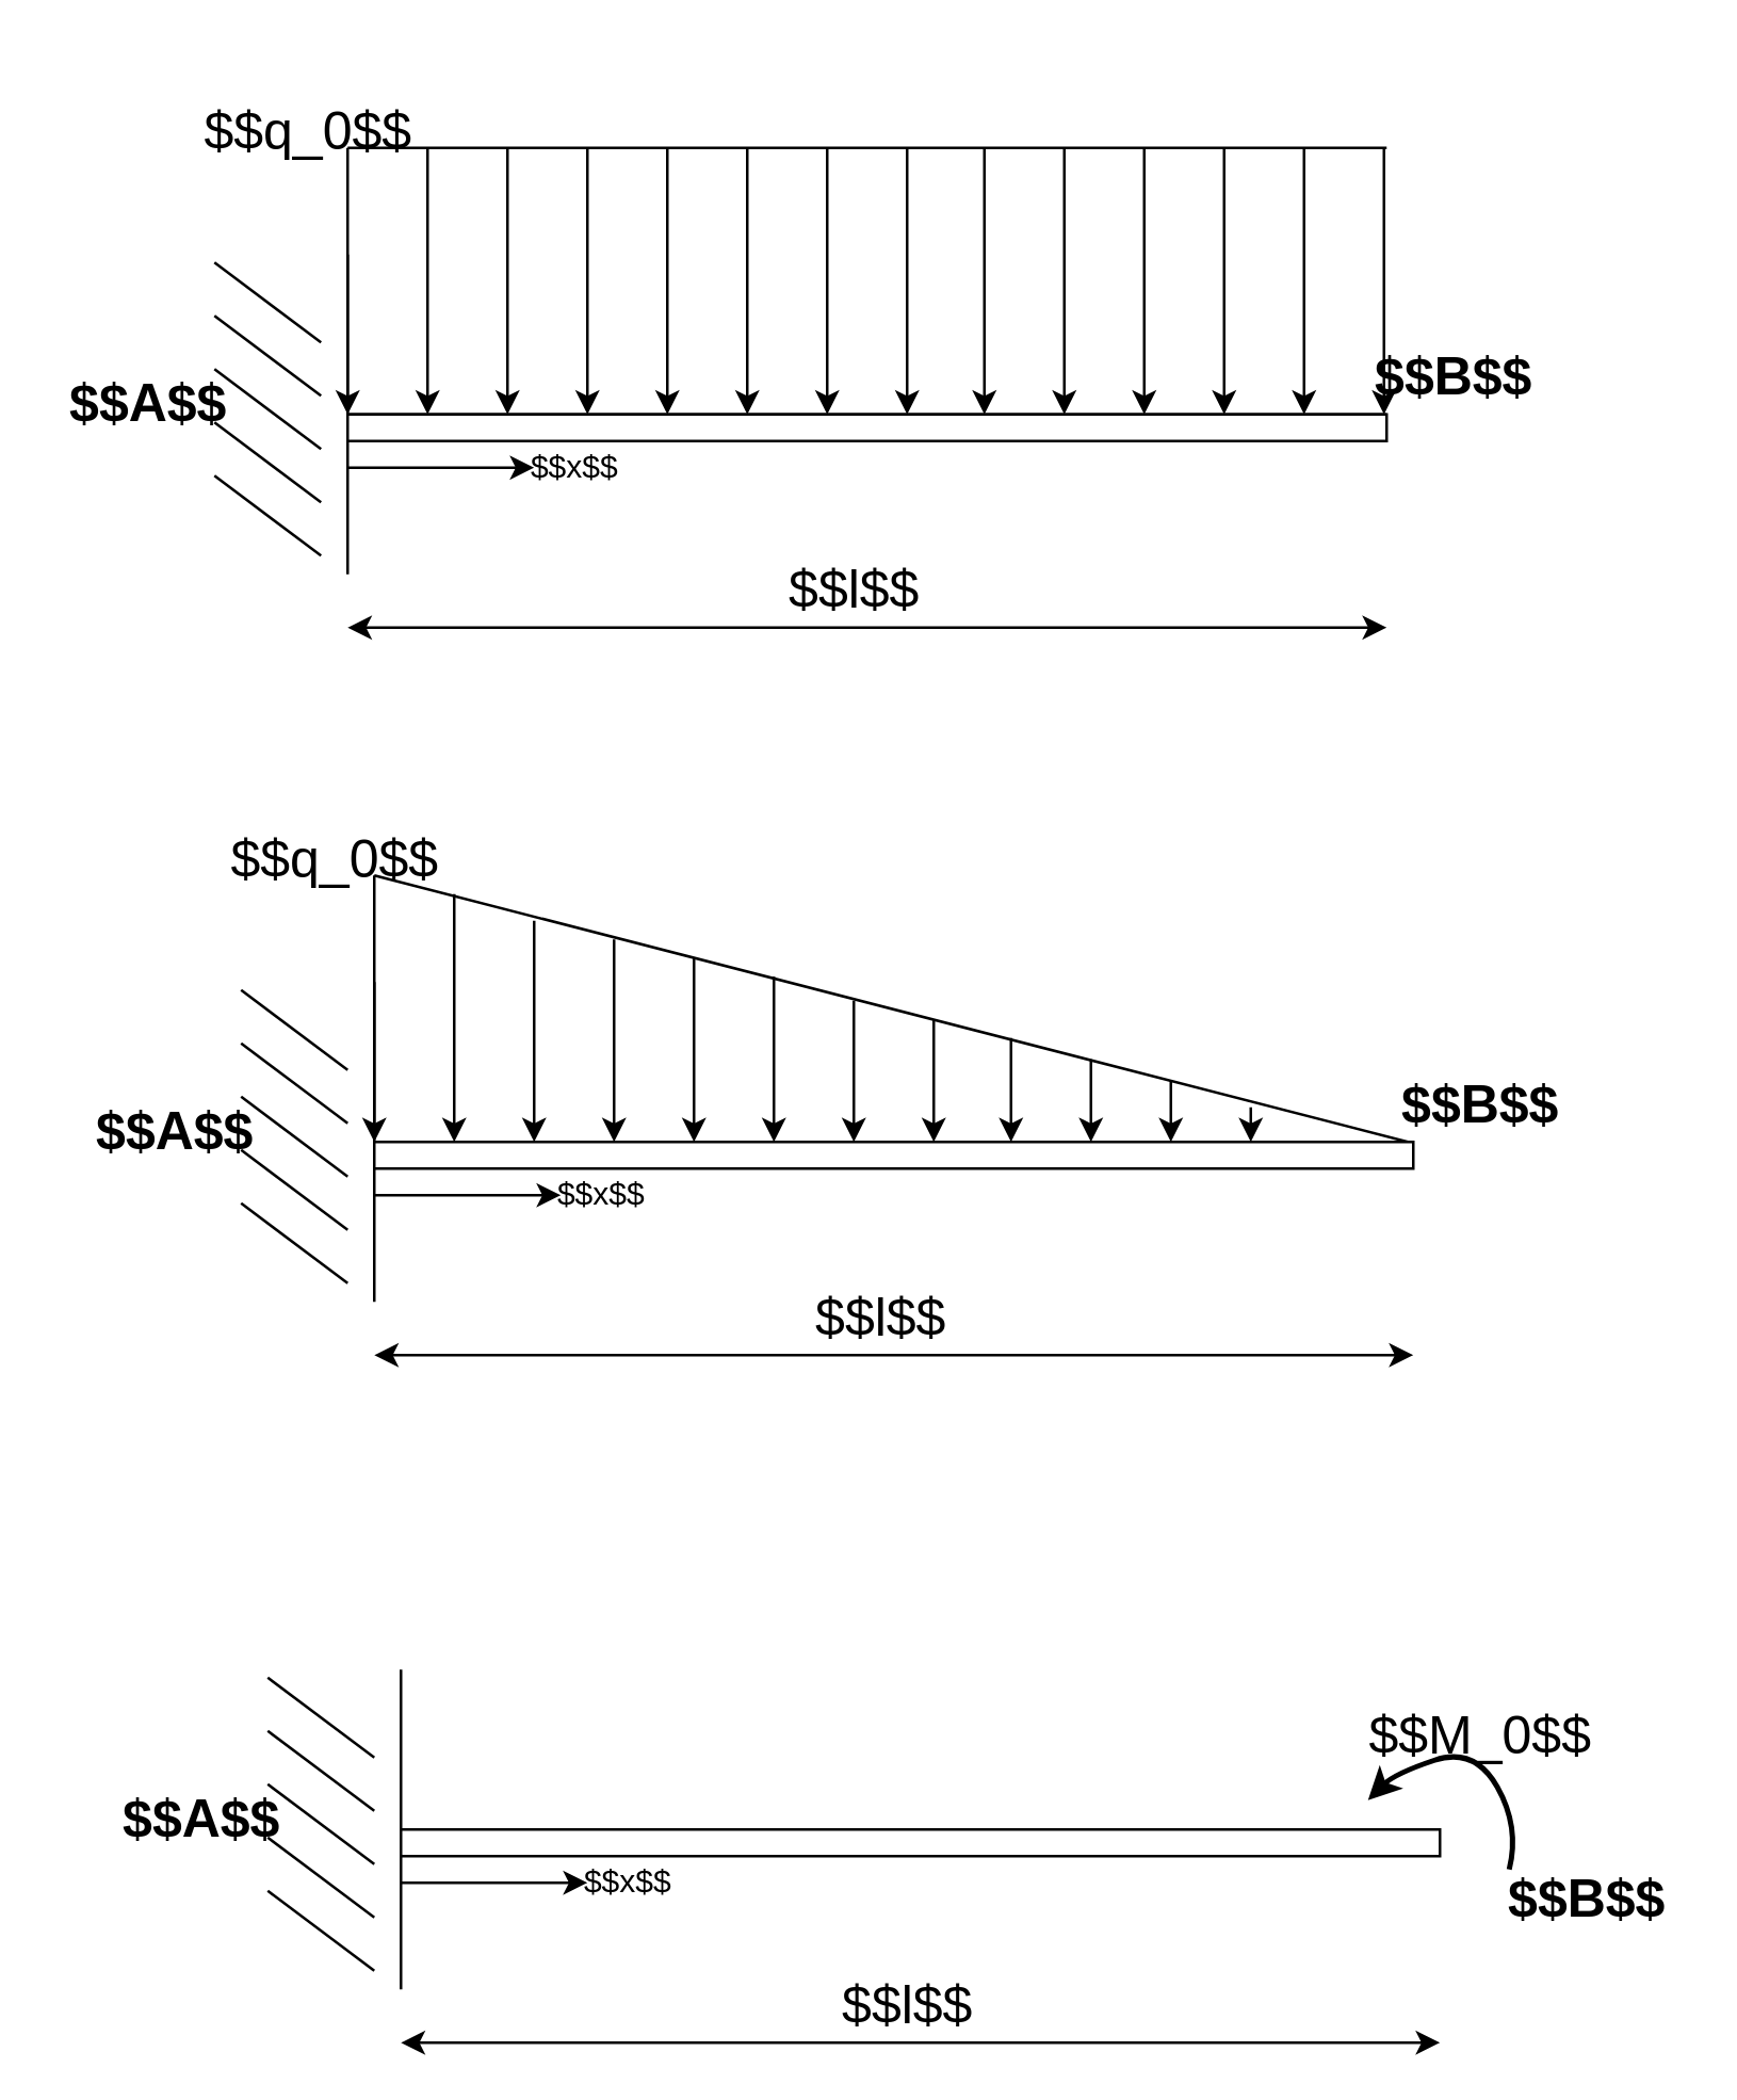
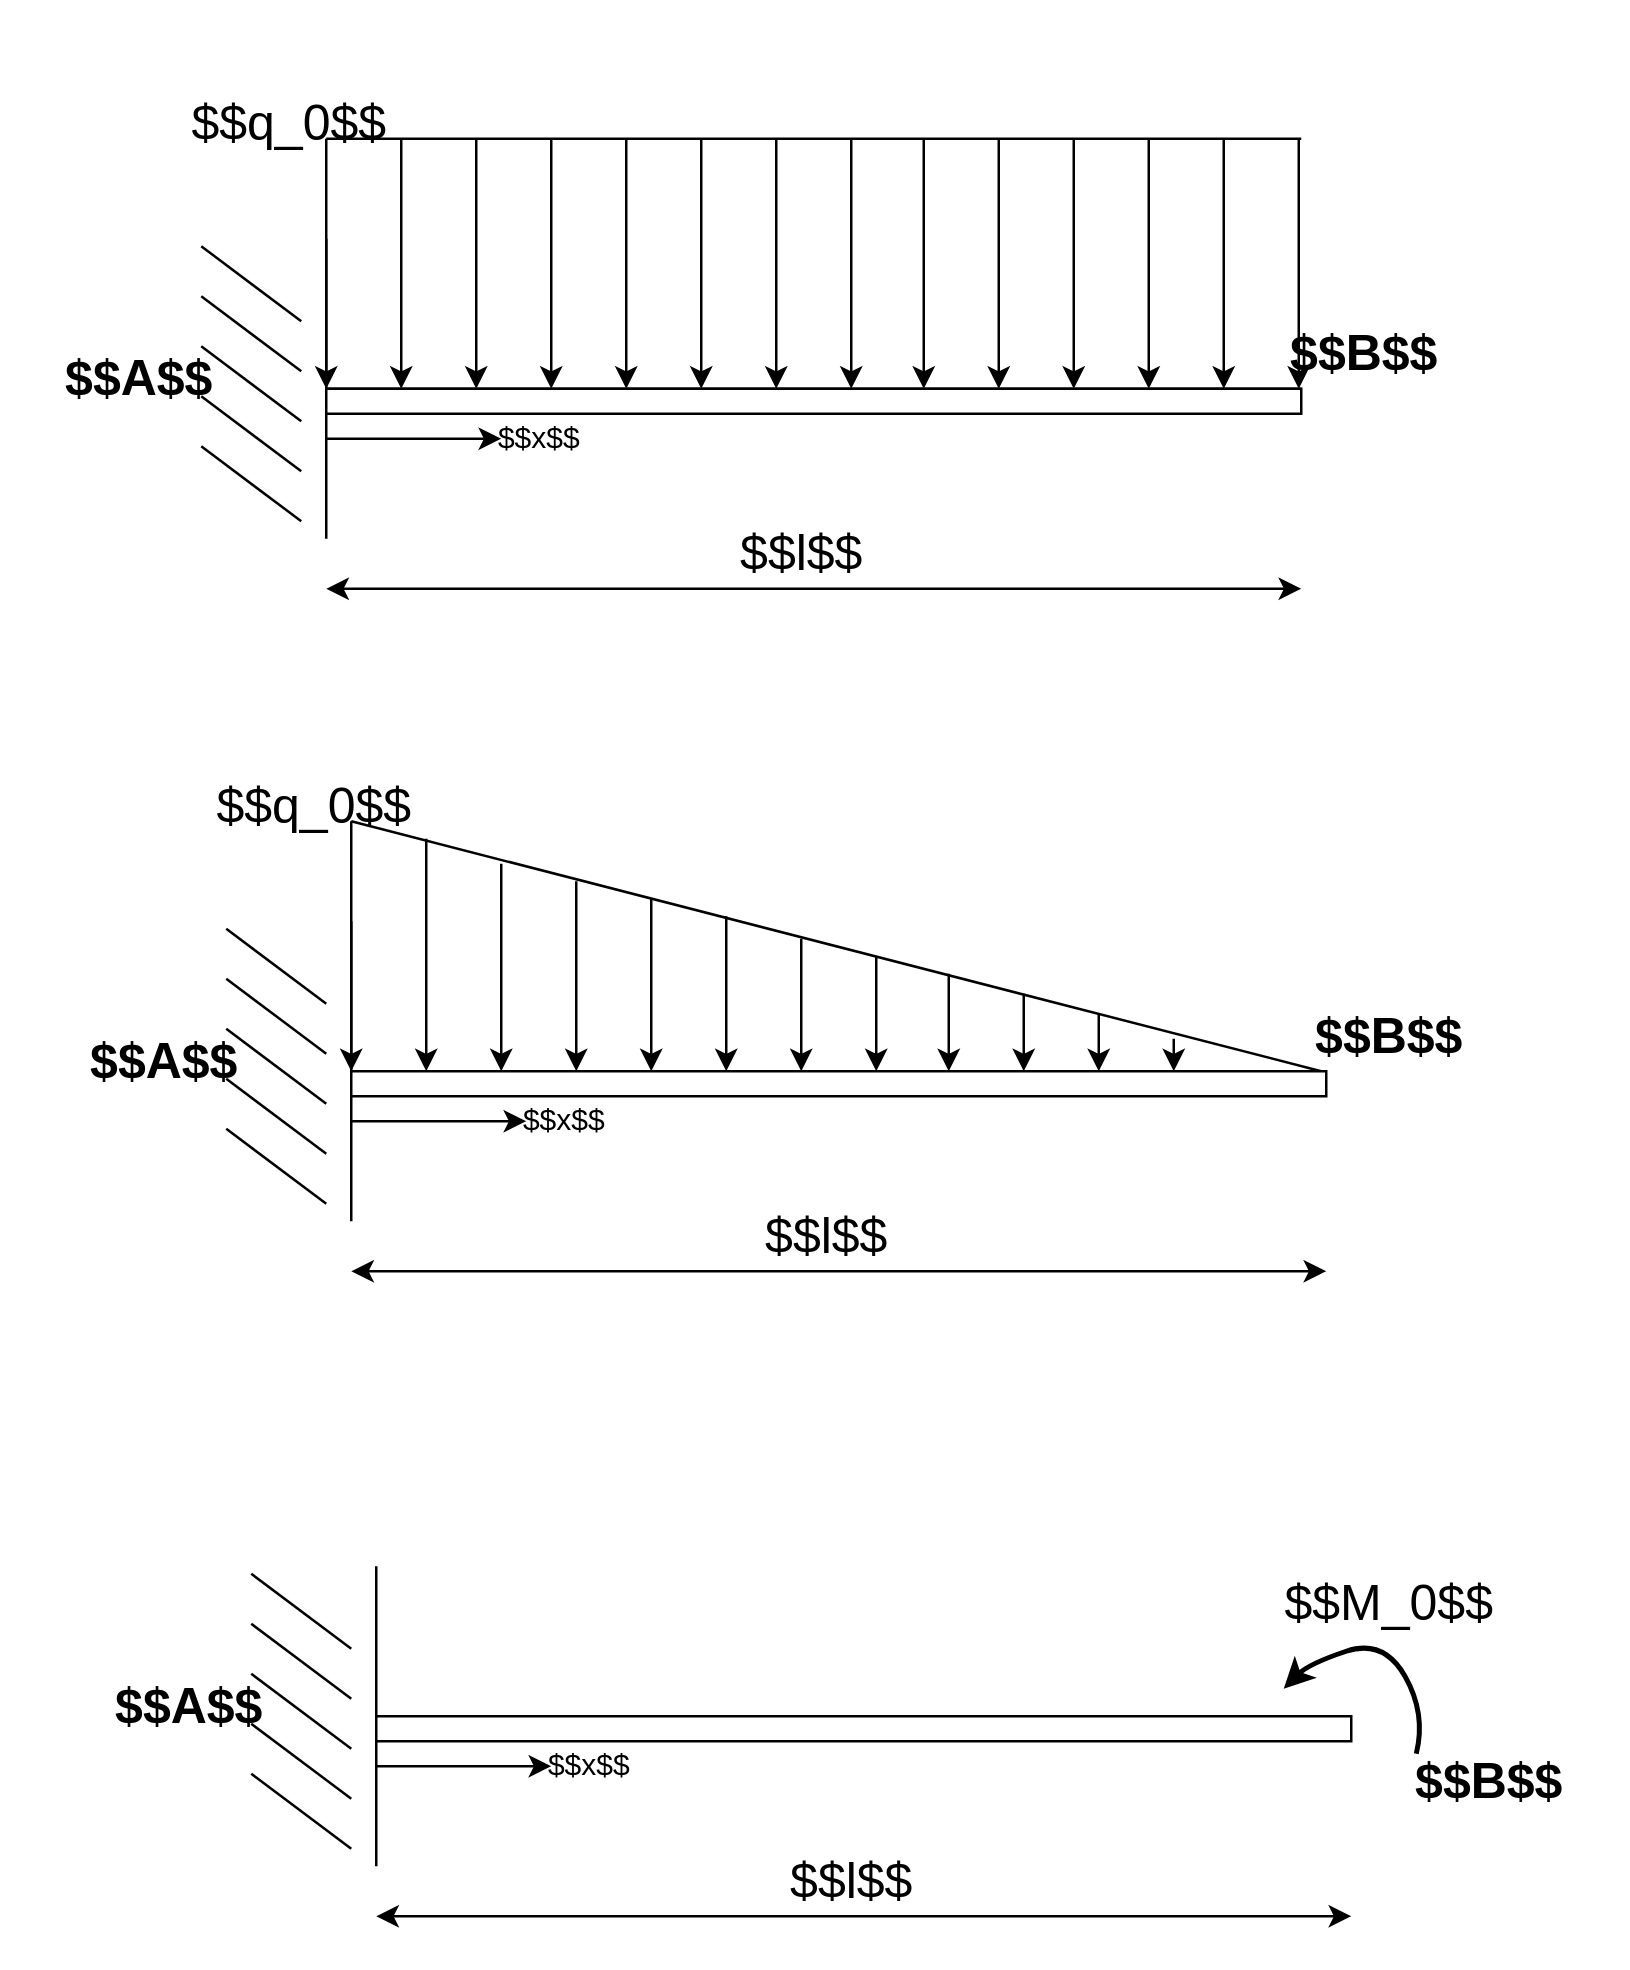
- <mxCell id="77" value="$$M_0$$" style="text;html=1;align=center;verticalAlign=middle;resizable=0;points=[];autosize=1;strokeColor=none;fillColor=none;fontSize=20;fontColor=#000000;" vertex="1" parent="1"><mxGeometry x="505" y="635" width="100" height="30" as="geometry" /></mxCell>
+ <mxCell id="77" value="$$M_0$$" style="text;html=1;align=center;verticalAlign=middle;resizable=0;points=[];autosize=1;strokeColor=none;fillColor=none;fontSize=20;fontColor=#000000;" vertex="1" parent="1"><mxGeometry x="505" y="625" width="100" height="30" as="geometry" /></mxCell>
